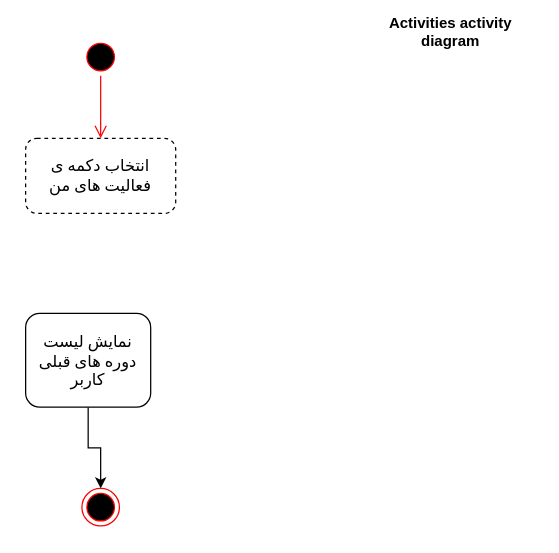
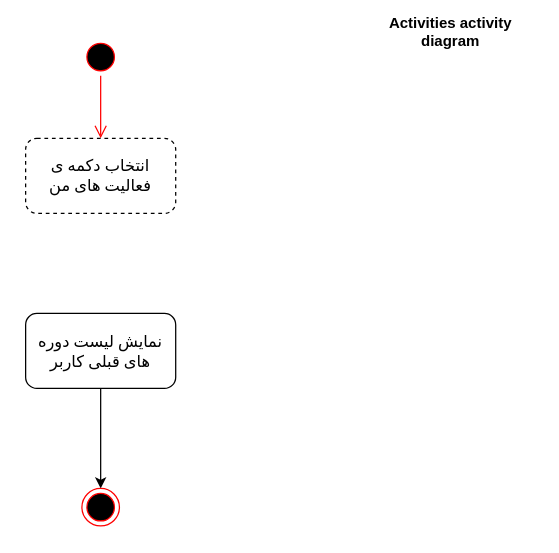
- <mxCell id="6" value="&lt;font face=&quot;B Zar&quot; style=&quot;font-size: 13px&quot;&gt;نمایش لیست دوره های قبلی کاربر&lt;/font&gt;" style="rounded=1;whiteSpace=wrap;html=1;" parent="1" vertex="1"><mxGeometry x="20" y="250" width="100" height="75" as="geometry" /></mxCell>
+ <mxCell id="6" value="&lt;font face=&quot;B Zar&quot; style=&quot;font-size: 13px&quot;&gt;نمایش لیست دوره های قبلی کاربر&lt;/font&gt;" style="rounded=1;whiteSpace=wrap;html=1;" parent="1" vertex="1"><mxGeometry x="20" y="250" width="120" height="60" as="geometry" /></mxCell>
